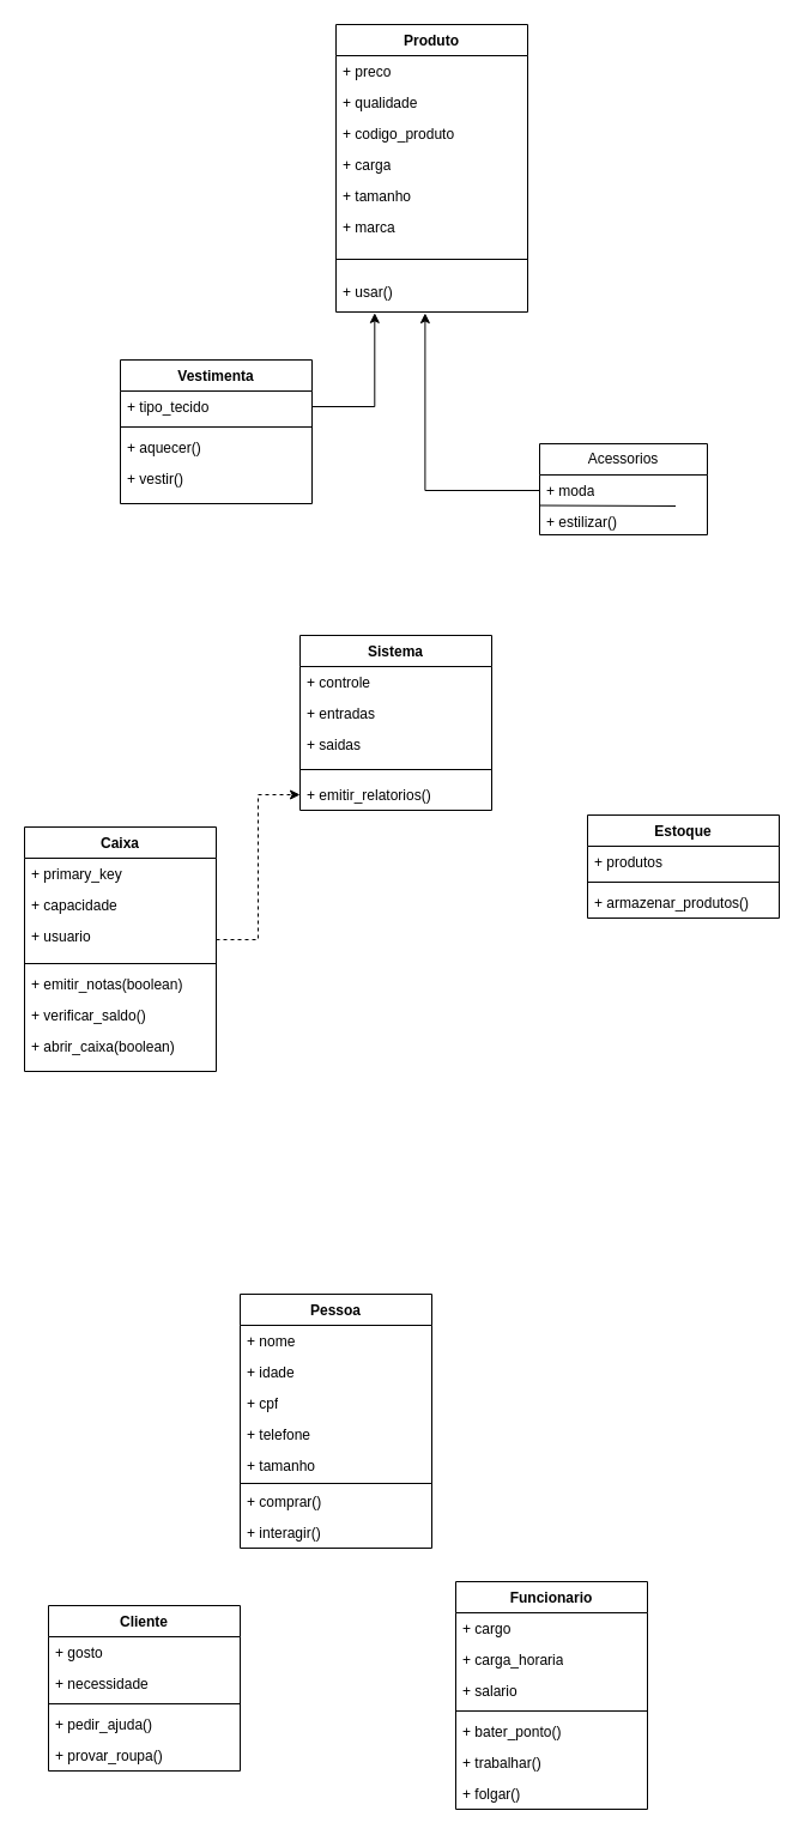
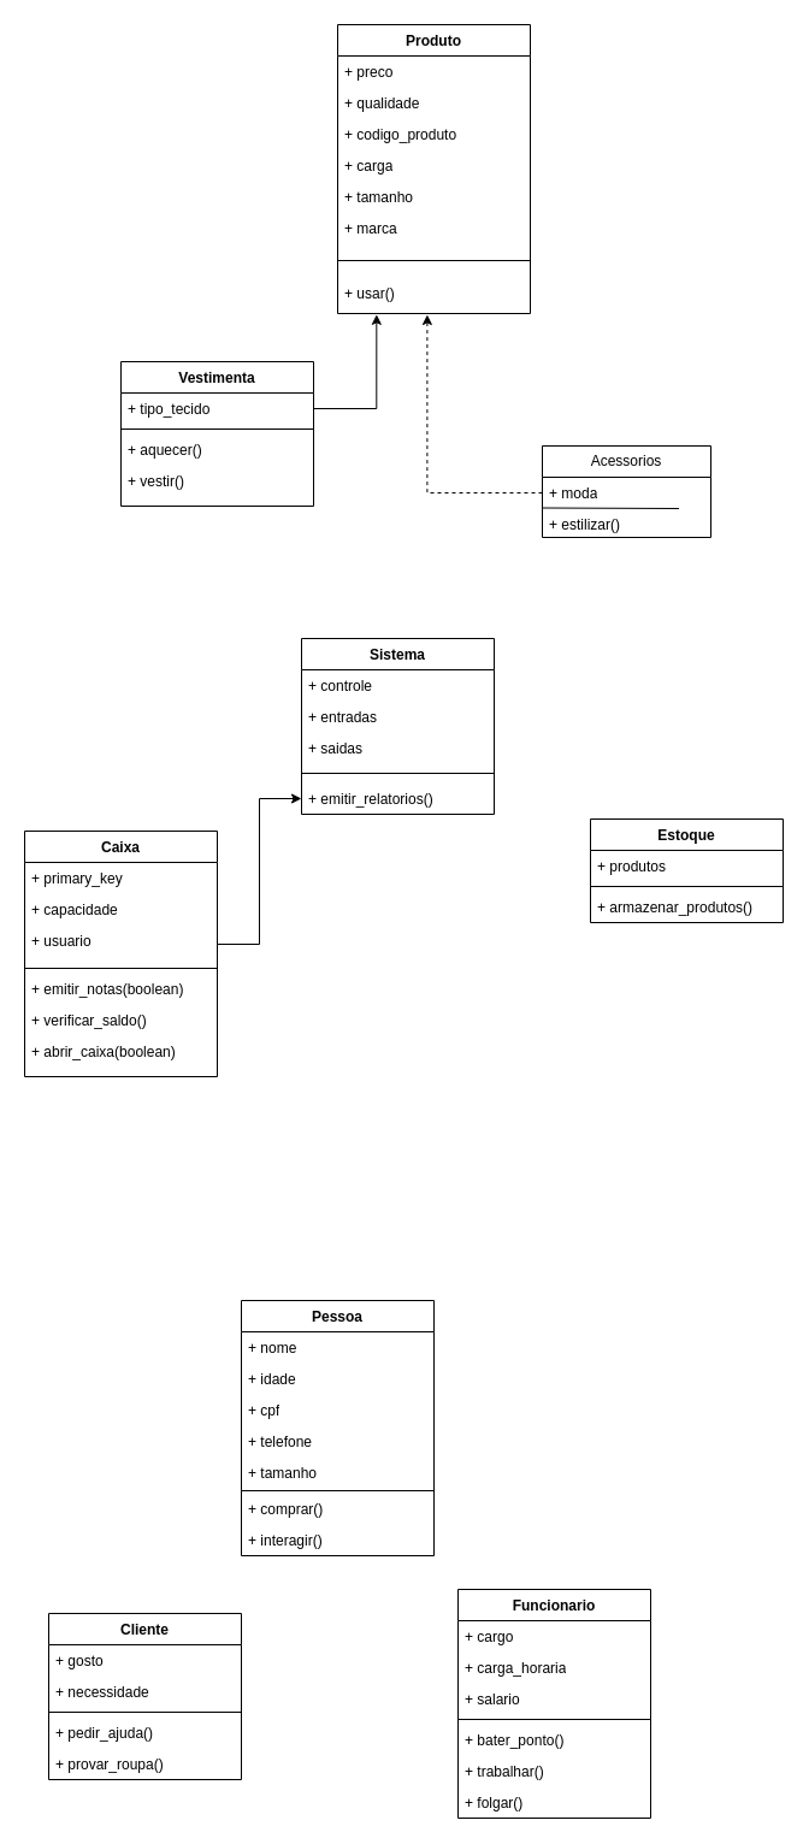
- <mxCell id="39" style="edgeStyle=orthogonalEdgeStyle;rounded=0;orthogonalLoop=1;jettySize=auto;html=1;entryX=0.465;entryY=1.033;entryDx=0;entryDy=0;entryPerimeter=0;" edge="1" parent="1" source="17" target="10"><mxGeometry relative="1" as="geometry" /></mxCell>
+ <mxCell id="39" style="edgeStyle=orthogonalEdgeStyle;rounded=0;orthogonalLoop=1;jettySize=auto;html=1;entryX=0.465;entryY=1.033;entryDx=0;entryDy=0;entryPerimeter=0;dashed=1;" edge="1" parent="1" source="17" target="10"><mxGeometry relative="1" as="geometry" /></mxCell>
- <mxCell id="40" style="edgeStyle=orthogonalEdgeStyle;rounded=0;orthogonalLoop=1;jettySize=auto;html=1;dashed=1;" edge="1" parent="1" source="30" target="26"><mxGeometry relative="1" as="geometry" /></mxCell>
+ <mxCell id="40" style="edgeStyle=orthogonalEdgeStyle;rounded=0;orthogonalLoop=1;jettySize=auto;html=1;" edge="1" parent="1" source="30" target="26"><mxGeometry relative="1" as="geometry" /></mxCell>
